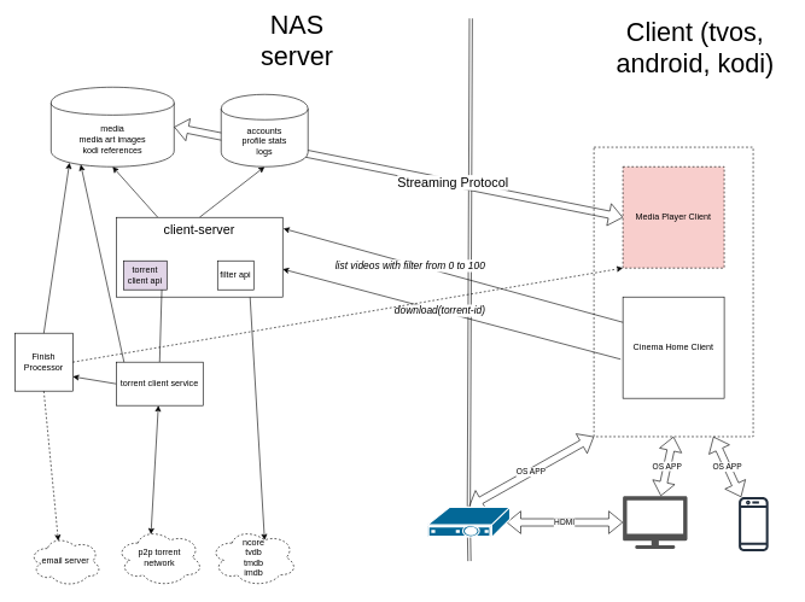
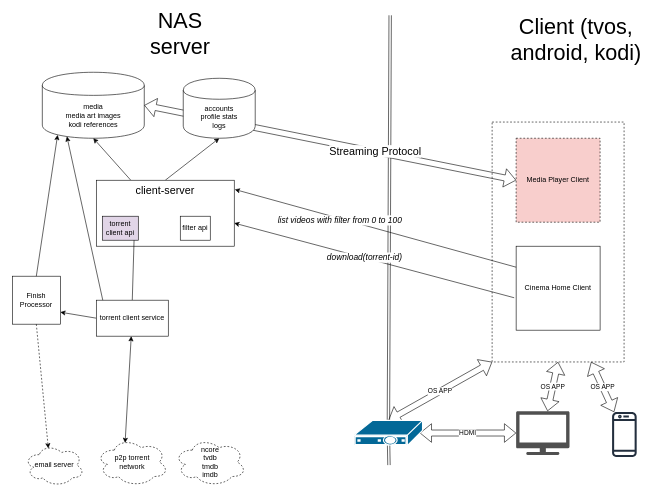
- <mxCell id="17" value="&lt;font style=&quot;font-size: 36px&quot;&gt;NAS server&lt;/font&gt;" style="text;html=1;strokeColor=none;fillColor=none;align=center;verticalAlign=middle;whiteSpace=wrap;rounded=0;dashed=1;" parent="1" vertex="1"><mxGeometry x="350" y="20" width="120" height="70" as="geometry" /></mxCell>
+ <mxCell id="17" value="&lt;font style=&quot;font-size: 36px&quot;&gt;NAS server&lt;/font&gt;" style="text;html=1;strokeColor=none;fillColor=none;align=center;verticalAlign=middle;whiteSpace=wrap;rounded=0;dashed=1;" parent="1" vertex="1"><mxGeometry x="240" y="20" width="120" height="70" as="geometry" /></mxCell>
- <mxCell id="36" value="" style="endArrow=classic;html=1;dashed=1;exitX=1;exitY=0.5;exitDx=0;exitDy=0;entryX=0;entryY=1;entryDx=0;entryDy=0;" parent="1" source="31" target="19" edge="1"><mxGeometry width="50" height="50" relative="1" as="geometry"><mxPoint x="710" y="470" as="sourcePoint" /><mxPoint x="760" y="360" as="targetPoint" /></mxGeometry></mxCell>
- <mxCell id="8" value="" style="endArrow=classic;html=1;entryX=0.625;entryY=0.2;entryDx=0;entryDy=0;exitX=0.804;exitY=1;exitDx=0;exitDy=0;exitPerimeter=0;entryPerimeter=0;" parent="1" source="37" target="11" edge="1"><mxGeometry width="50" height="50" relative="1" as="geometry"><mxPoint x="345.818" y="420.252" as="sourcePoint" /><mxPoint x="360" y="730" as="targetPoint" /></mxGeometry></mxCell>
